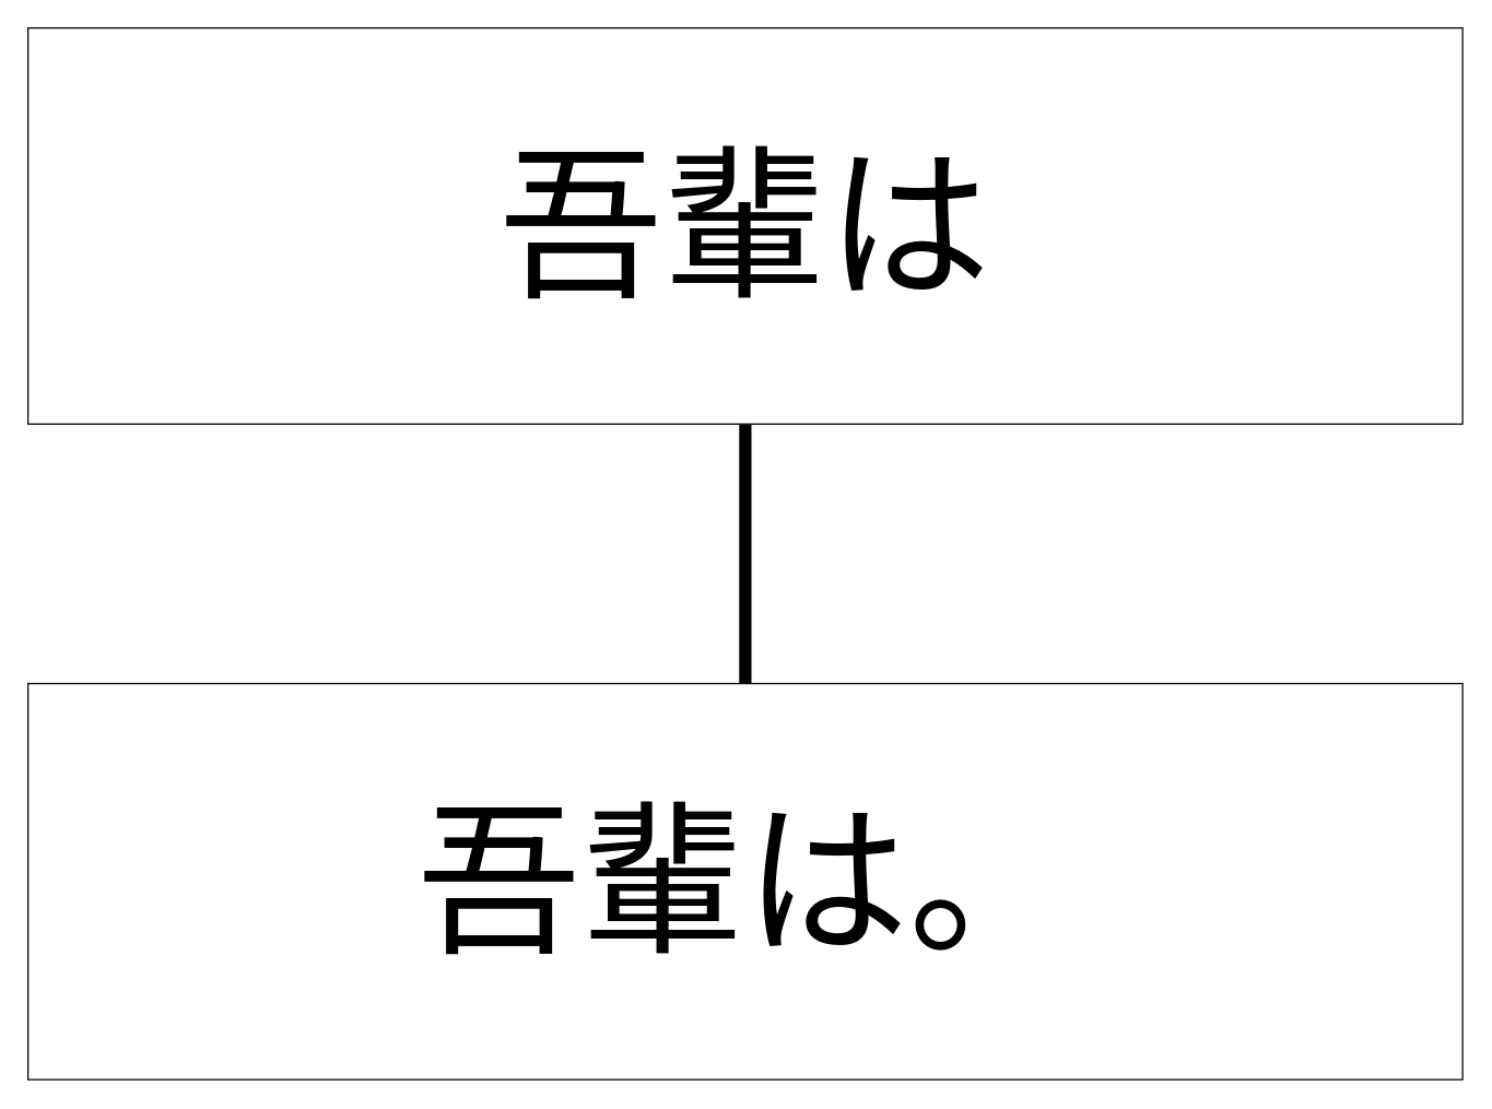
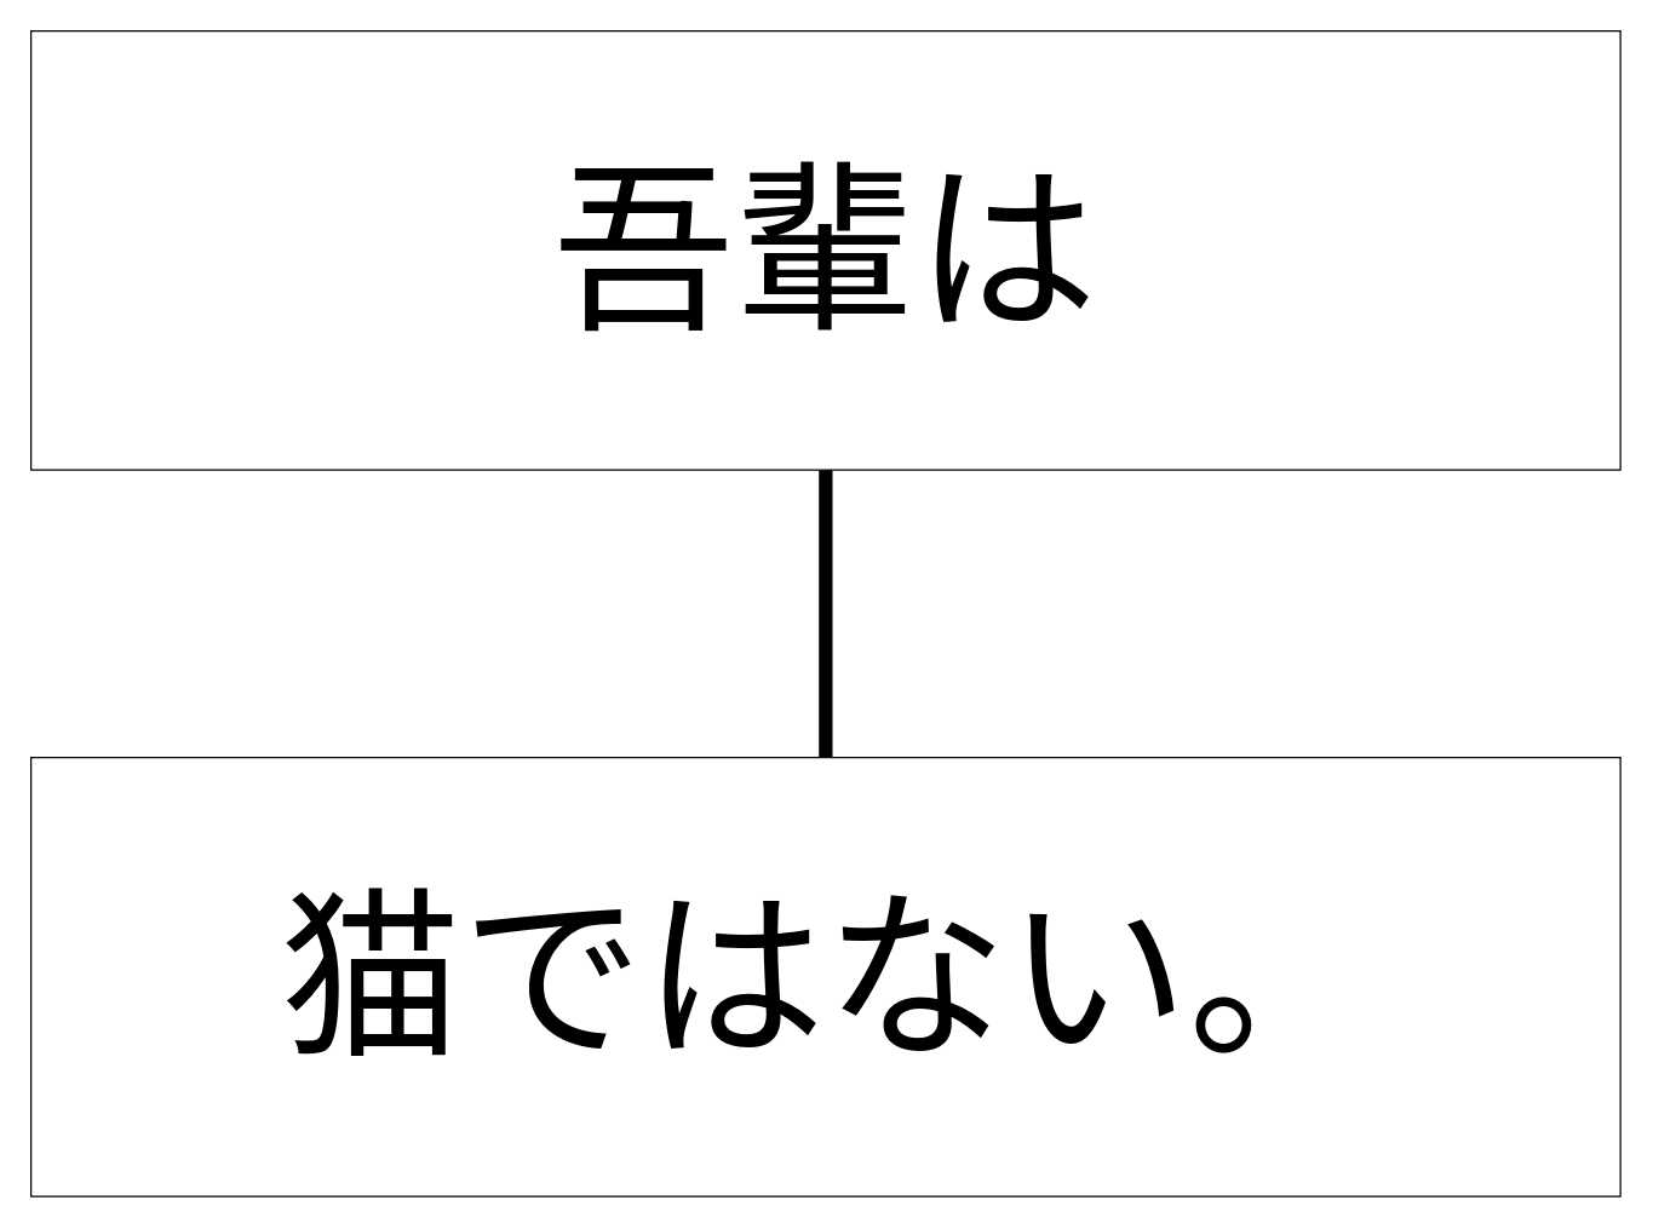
- <mxCell id="4" value="&lt;span style=&quot;font-size: 120px&quot;&gt;吾輩は。&lt;/span&gt;" style="rounded=0;whiteSpace=wrap;html=1;" vertex="1" parent="1"><mxGeometry x="20" y="500" width="1050" height="290" as="geometry" /></mxCell>
+ <mxCell id="4" value="&lt;span style=&quot;font-size: 120px&quot;&gt;猫ではない。&lt;/span&gt;" style="rounded=0;whiteSpace=wrap;html=1;" vertex="1" parent="1"><mxGeometry x="20" y="500" width="1050" height="290" as="geometry" /></mxCell>
